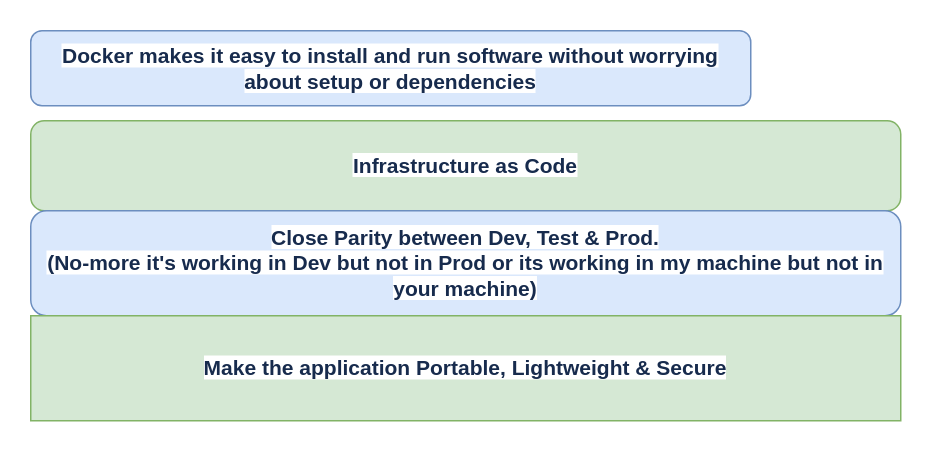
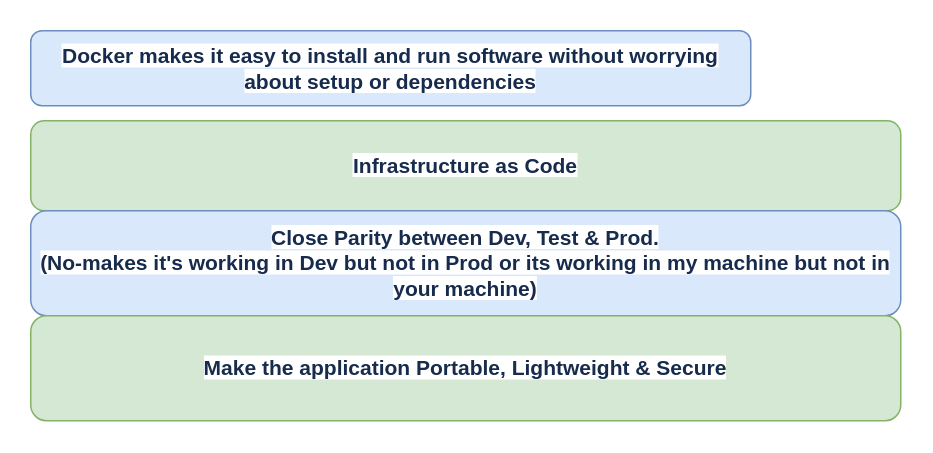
- <mxCell id="4" value="&lt;b&gt;&lt;span style=&quot;color: rgb(23 , 43 , 77) ; font-family: , &amp;#34;blinkmacsystemfont&amp;#34; , &amp;#34;segoe ui&amp;#34; , &amp;#34;roboto&amp;#34; , &amp;#34;oxygen&amp;#34; , &amp;#34;ubuntu&amp;#34; , &amp;#34;fira sans&amp;#34; , &amp;#34;droid sans&amp;#34; , &amp;#34;helvetica neue&amp;#34; , sans-serif ; font-size: 14px ; text-align: left ; background-color: rgb(255 , 255 , 255)&quot;&gt;Close Parity between Dev, Test &amp;amp; Prod.&lt;/span&gt;&lt;br style=&quot;color: rgb(23 , 43 , 77) ; font-family: , &amp;#34;blinkmacsystemfont&amp;#34; , &amp;#34;segoe ui&amp;#34; , &amp;#34;roboto&amp;#34; , &amp;#34;oxygen&amp;#34; , &amp;#34;ubuntu&amp;#34; , &amp;#34;fira sans&amp;#34; , &amp;#34;droid sans&amp;#34; , &amp;#34;helvetica neue&amp;#34; , sans-serif ; font-size: 14px ; text-align: left ; background-color: rgb(255 , 255 , 255)&quot;&gt;&lt;span style=&quot;color: rgb(23 , 43 , 77) ; font-family: , &amp;#34;blinkmacsystemfont&amp;#34; , &amp;#34;segoe ui&amp;#34; , &amp;#34;roboto&amp;#34; , &amp;#34;oxygen&amp;#34; , &amp;#34;ubuntu&amp;#34; , &amp;#34;fira sans&amp;#34; , &amp;#34;droid sans&amp;#34; , &amp;#34;helvetica neue&amp;#34; , sans-serif ; font-size: 14px ; text-align: left ; background-color: rgb(255 , 255 , 255)&quot;&gt;(No-more it's working in Dev but not in Prod or its working in my machine but not in your machine)&lt;/span&gt;&lt;/b&gt;" style="rounded=1;whiteSpace=wrap;html=1;fillColor=#dae8fc;strokeColor=#6c8ebf;" vertex="1" parent="1"><mxGeometry x="20" y="140" width="580" height="70" as="geometry" /></mxCell>
+ <mxCell id="4" value="&lt;b&gt;&lt;span style=&quot;color: rgb(23 , 43 , 77) ; font-family: , &amp;#34;blinkmacsystemfont&amp;#34; , &amp;#34;segoe ui&amp;#34; , &amp;#34;roboto&amp;#34; , &amp;#34;oxygen&amp;#34; , &amp;#34;ubuntu&amp;#34; , &amp;#34;fira sans&amp;#34; , &amp;#34;droid sans&amp;#34; , &amp;#34;helvetica neue&amp;#34; , sans-serif ; font-size: 14px ; text-align: left ; background-color: rgb(255 , 255 , 255)&quot;&gt;Close Parity between Dev, Test &amp;amp; Prod.&lt;/span&gt;&lt;br style=&quot;color: rgb(23 , 43 , 77) ; font-family: , &amp;#34;blinkmacsystemfont&amp;#34; , &amp;#34;segoe ui&amp;#34; , &amp;#34;roboto&amp;#34; , &amp;#34;oxygen&amp;#34; , &amp;#34;ubuntu&amp;#34; , &amp;#34;fira sans&amp;#34; , &amp;#34;droid sans&amp;#34; , &amp;#34;helvetica neue&amp;#34; , sans-serif ; font-size: 14px ; text-align: left ; background-color: rgb(255 , 255 , 255)&quot;&gt;&lt;span style=&quot;color: rgb(23 , 43 , 77) ; font-family: , &amp;#34;blinkmacsystemfont&amp;#34; , &amp;#34;segoe ui&amp;#34; , &amp;#34;roboto&amp;#34; , &amp;#34;oxygen&amp;#34; , &amp;#34;ubuntu&amp;#34; , &amp;#34;fira sans&amp;#34; , &amp;#34;droid sans&amp;#34; , &amp;#34;helvetica neue&amp;#34; , sans-serif ; font-size: 14px ; text-align: left ; background-color: rgb(255 , 255 , 255)&quot;&gt;(No-makes it's working in Dev but not in Prod or its working in my machine but not in your machine)&lt;/span&gt;&lt;/b&gt;" style="rounded=1;whiteSpace=wrap;html=1;fillColor=#dae8fc;strokeColor=#6c8ebf;" vertex="1" parent="1"><mxGeometry x="20" y="140" width="580" height="70" as="geometry" /></mxCell>
- <mxCell id="5" value="&lt;span style=&quot;color: rgb(23 , 43 , 77) ; font-family: , &amp;#34;blinkmacsystemfont&amp;#34; , &amp;#34;segoe ui&amp;#34; , &amp;#34;roboto&amp;#34; , &amp;#34;oxygen&amp;#34; , &amp;#34;ubuntu&amp;#34; , &amp;#34;fira sans&amp;#34; , &amp;#34;droid sans&amp;#34; , &amp;#34;helvetica neue&amp;#34; , sans-serif ; font-size: 14px ; text-align: left ; background-color: rgb(255 , 255 , 255)&quot;&gt;&lt;b&gt;Make the application Portable, Lightweight &amp;amp; Secure&lt;/b&gt;&lt;/span&gt;" style="whiteSpace=wrap;html=1;fillColor=#d5e8d4;strokeColor=#82b366;rounded=0;" vertex="1" parent="1"><mxGeometry x="20" y="210" width="580" height="70" as="geometry" /></mxCell>
+ <mxCell id="5" value="&lt;span style=&quot;color: rgb(23 , 43 , 77) ; font-family: , &amp;#34;blinkmacsystemfont&amp;#34; , &amp;#34;segoe ui&amp;#34; , &amp;#34;roboto&amp;#34; , &amp;#34;oxygen&amp;#34; , &amp;#34;ubuntu&amp;#34; , &amp;#34;fira sans&amp;#34; , &amp;#34;droid sans&amp;#34; , &amp;#34;helvetica neue&amp;#34; , sans-serif ; font-size: 14px ; text-align: left ; background-color: rgb(255 , 255 , 255)&quot;&gt;&lt;b&gt;Make the application Portable, Lightweight &amp;amp; Secure&lt;/b&gt;&lt;/span&gt;" style="rounded=1;whiteSpace=wrap;html=1;fillColor=#d5e8d4;strokeColor=#82b366;" vertex="1" parent="1"><mxGeometry x="20" y="210" width="580" height="70" as="geometry" /></mxCell>
